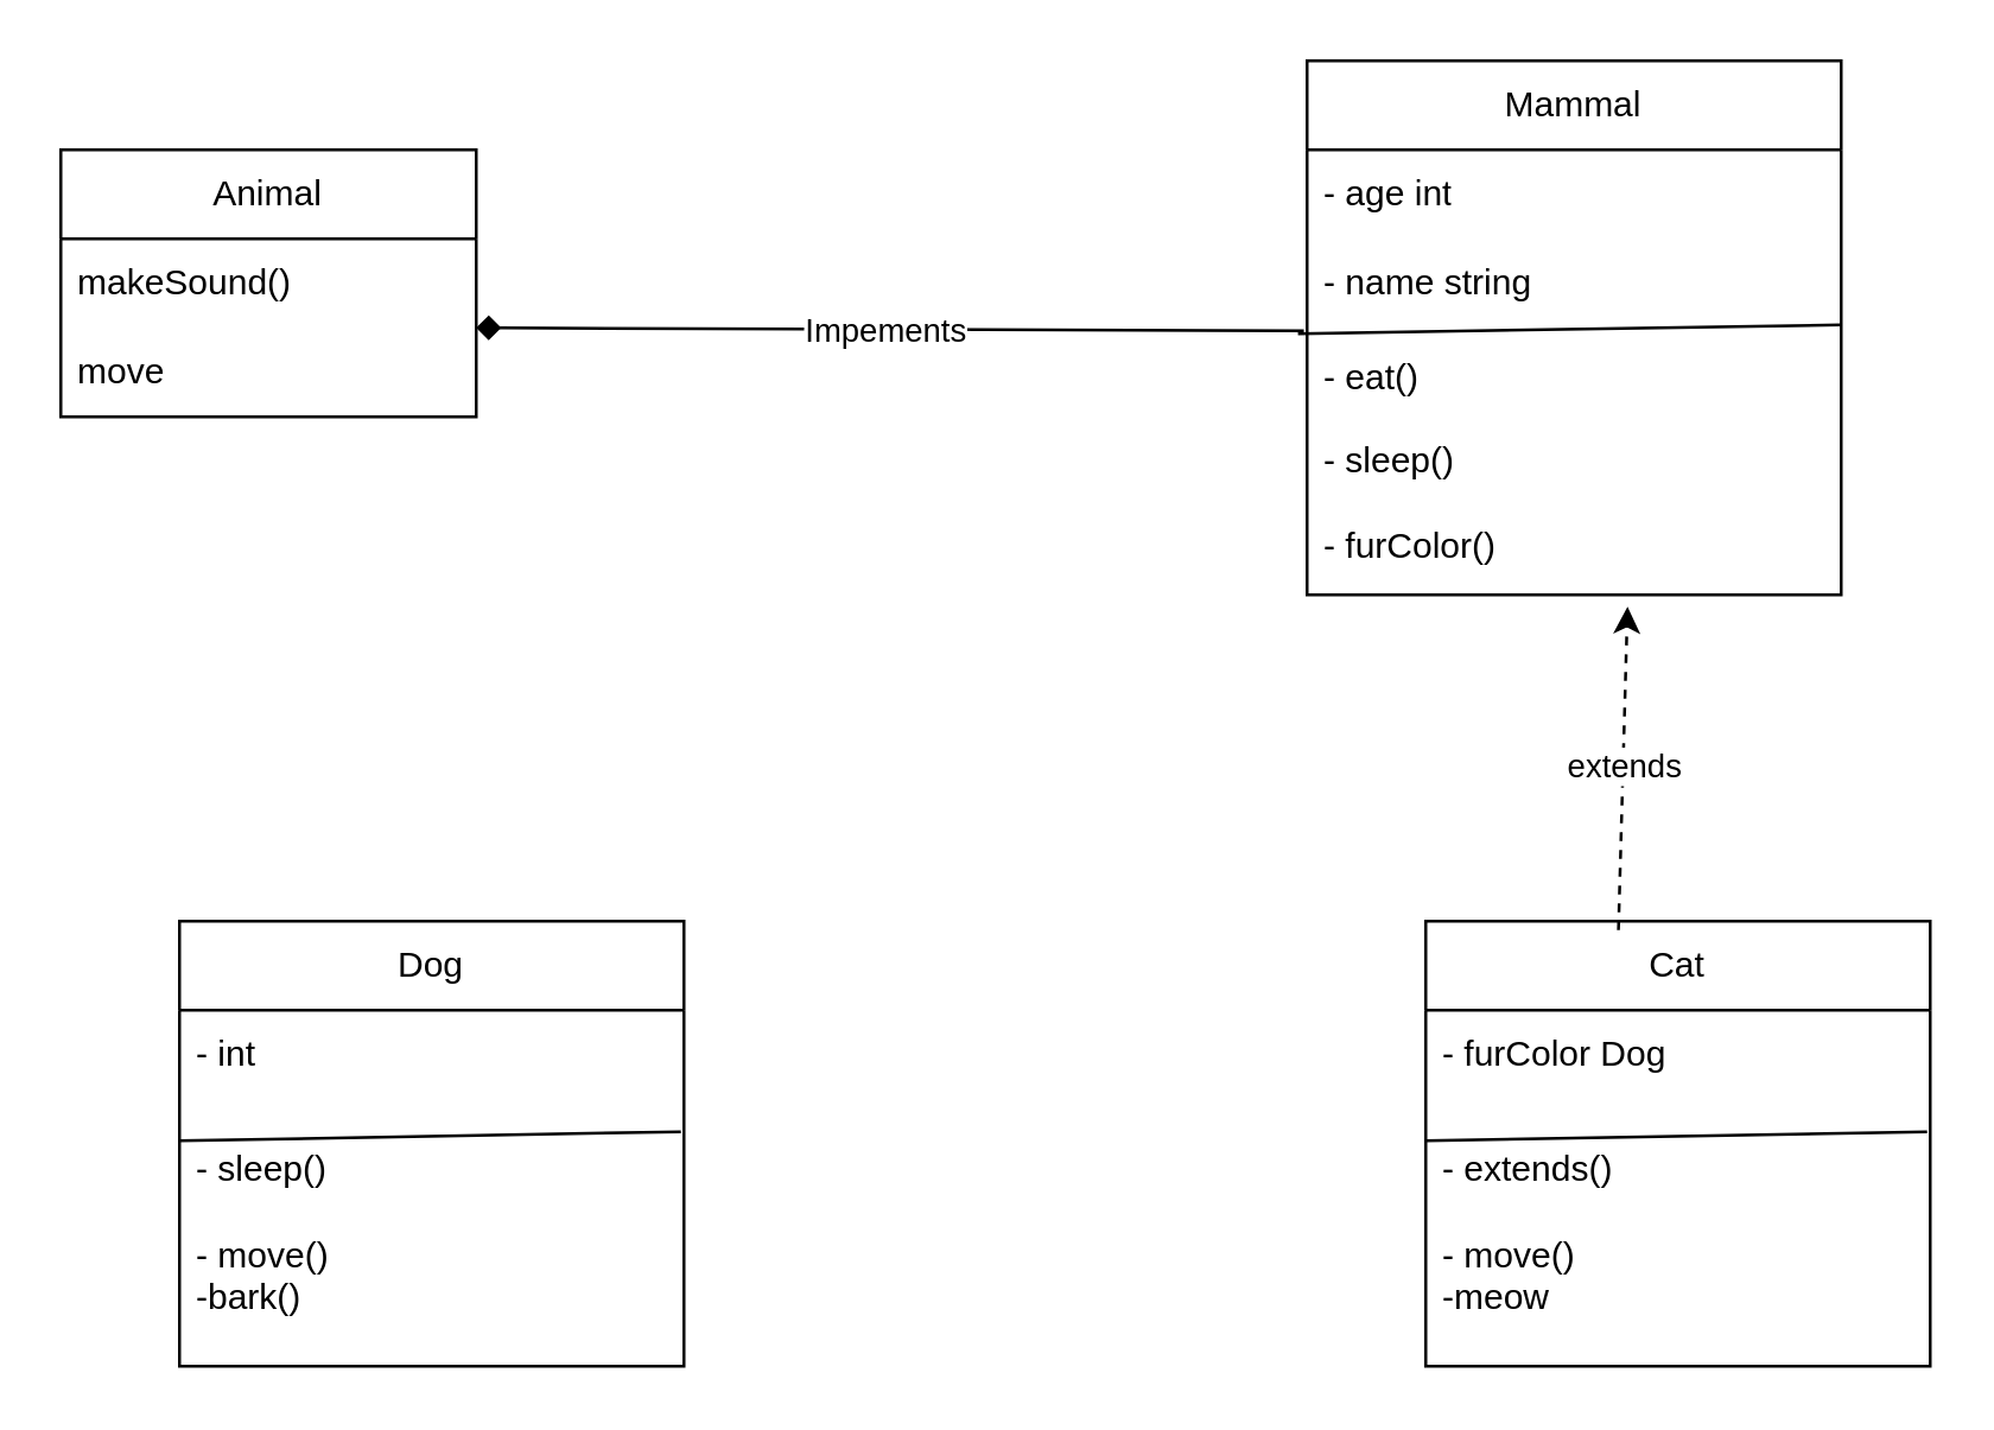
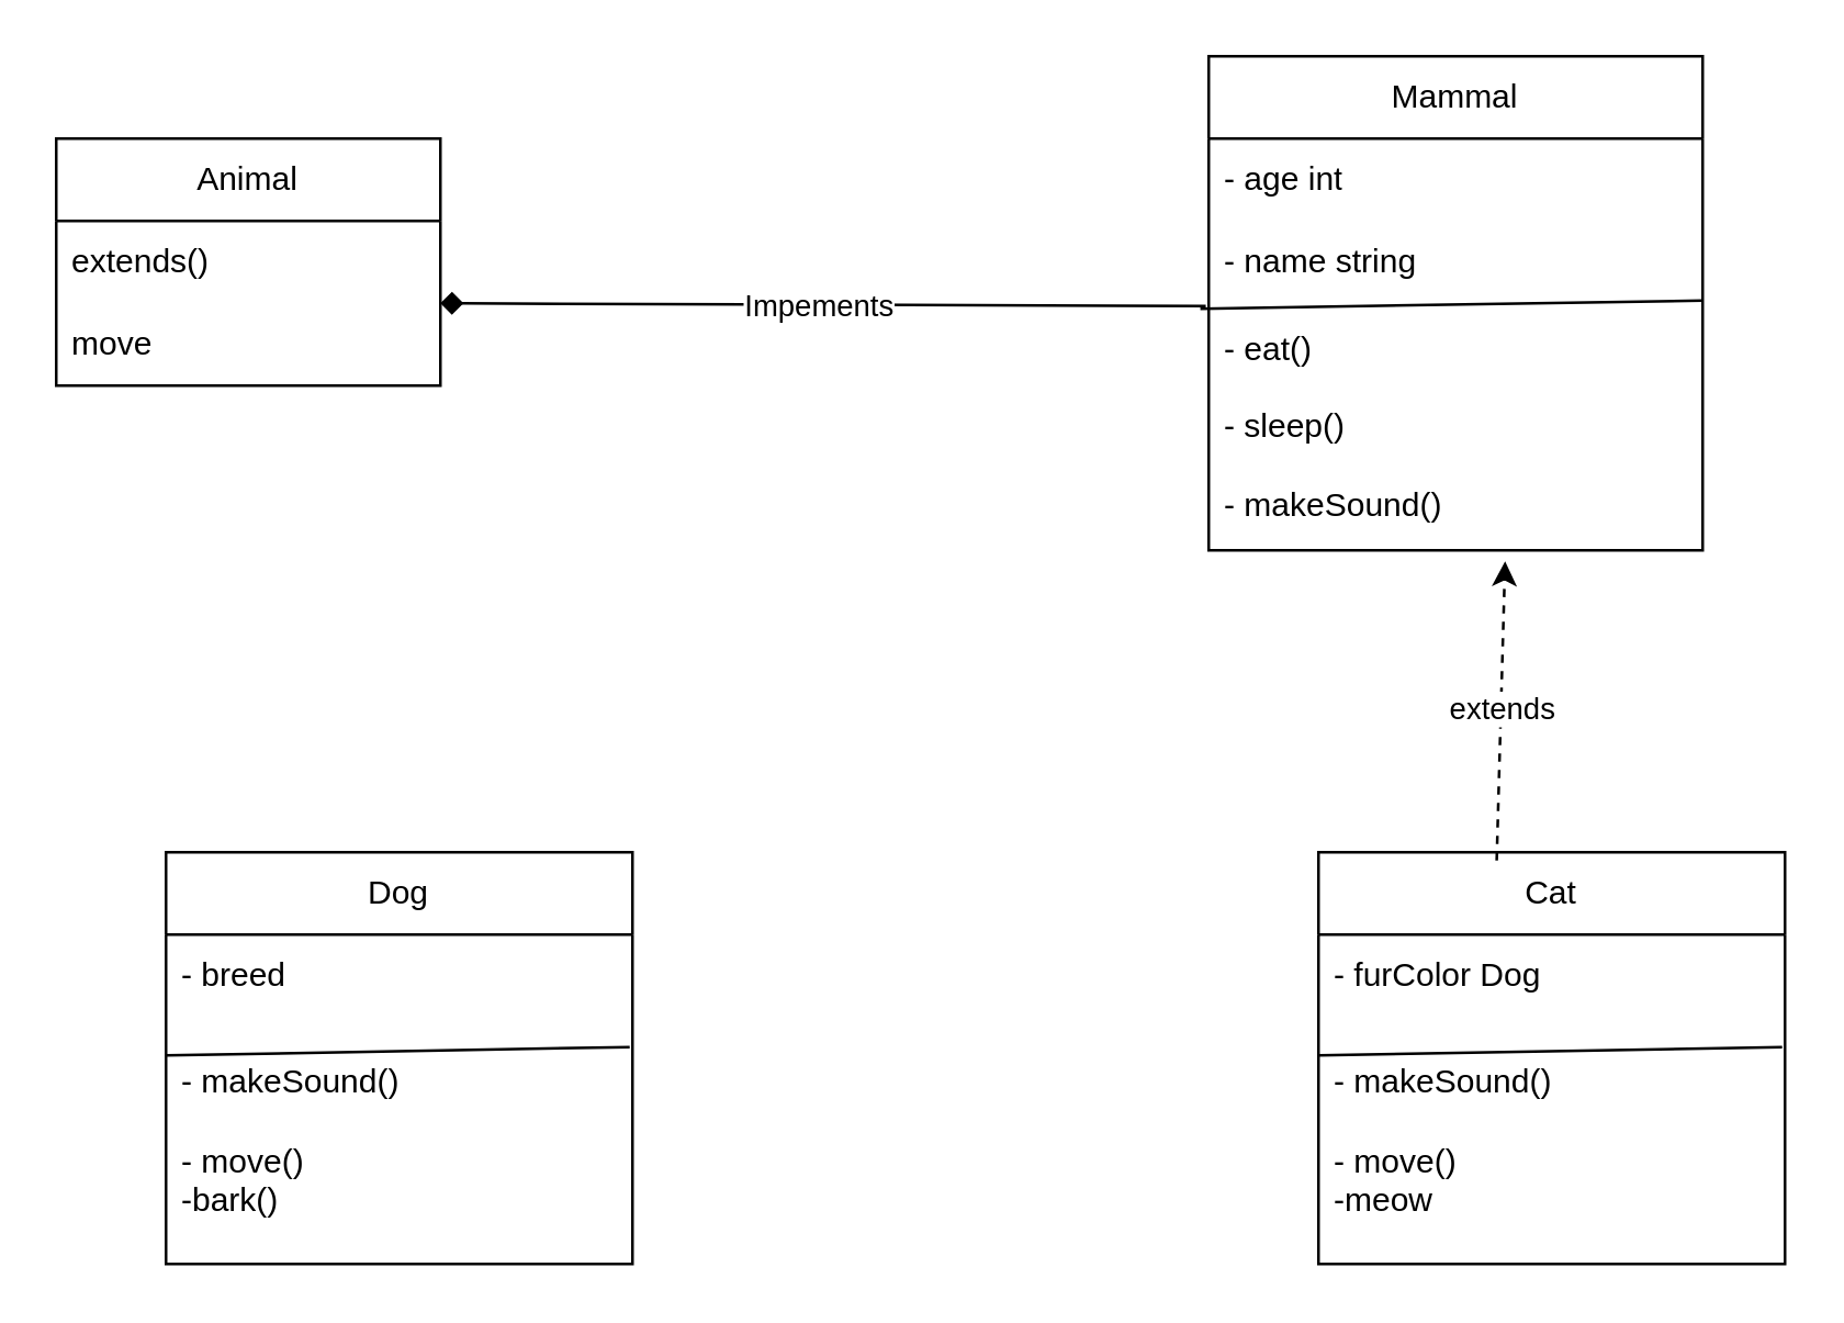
- <mxCell id="16" value="makeSound()" style="text;strokeColor=none;fillColor=none;align=left;verticalAlign=middle;spacingLeft=4;spacingRight=4;overflow=hidden;points=[[0,0.5],[1,0.5]];portConstraint=eastwest;rotatable=0;whiteSpace=wrap;html=1;" vertex="1" parent="15"><mxGeometry y="30" width="140" height="30" as="geometry" /></mxCell>
+ <mxCell id="16" value="extends()" style="text;strokeColor=none;fillColor=none;align=left;verticalAlign=middle;spacingLeft=4;spacingRight=4;overflow=hidden;points=[[0,0.5],[1,0.5]];portConstraint=eastwest;rotatable=0;whiteSpace=wrap;html=1;" vertex="1" parent="15"><mxGeometry y="30" width="140" height="30" as="geometry" /></mxCell>
- <mxCell id="5" value="- eat()&lt;div&gt;&lt;br&gt;&lt;/div&gt;&lt;div&gt;- sleep()&lt;/div&gt;&lt;div&gt;&lt;br&gt;&lt;/div&gt;&lt;div&gt;- furColor()&lt;/div&gt;" style="text;strokeColor=none;fillColor=none;align=left;verticalAlign=middle;spacingLeft=4;spacingRight=4;overflow=hidden;points=[[0,0.5],[1,0.5]];portConstraint=eastwest;rotatable=0;whiteSpace=wrap;html=1;" vertex="1" parent="2"><mxGeometry y="90" width="180" height="90" as="geometry" /></mxCell>
+ <mxCell id="5" value="- eat()&lt;div&gt;&lt;br&gt;&lt;/div&gt;&lt;div&gt;- sleep()&lt;/div&gt;&lt;div&gt;&lt;br&gt;&lt;/div&gt;&lt;div&gt;- makeSound()&lt;/div&gt;" style="text;strokeColor=none;fillColor=none;align=left;verticalAlign=middle;spacingLeft=4;spacingRight=4;overflow=hidden;points=[[0,0.5],[1,0.5]];portConstraint=eastwest;rotatable=0;whiteSpace=wrap;html=1;" vertex="1" parent="2"><mxGeometry y="90" width="180" height="90" as="geometry" /></mxCell>
- <mxCell id="8" value="- int" style="text;strokeColor=none;fillColor=none;align=left;verticalAlign=middle;spacingLeft=4;spacingRight=4;overflow=hidden;points=[[0,0.5],[1,0.5]];portConstraint=eastwest;rotatable=0;whiteSpace=wrap;html=1;" vertex="1" parent="7"><mxGeometry y="30" width="170" height="30" as="geometry" /></mxCell>
+ <mxCell id="8" value="- breed" style="text;strokeColor=none;fillColor=none;align=left;verticalAlign=middle;spacingLeft=4;spacingRight=4;overflow=hidden;points=[[0,0.5],[1,0.5]];portConstraint=eastwest;rotatable=0;whiteSpace=wrap;html=1;" vertex="1" parent="7"><mxGeometry y="30" width="170" height="30" as="geometry" /></mxCell>
- <mxCell id="10" value="- sleep()&lt;div&gt;&lt;br&gt;&lt;/div&gt;&lt;div&gt;- move()&lt;/div&gt;&lt;div&gt;-bark()&lt;/div&gt;" style="text;strokeColor=none;fillColor=none;align=left;verticalAlign=middle;spacingLeft=4;spacingRight=4;overflow=hidden;points=[[0,0.5],[1,0.5]];portConstraint=eastwest;rotatable=0;whiteSpace=wrap;html=1;" vertex="1" parent="7"><mxGeometry y="60" width="170" height="90" as="geometry" /></mxCell>
+ <mxCell id="10" value="- makeSound()&lt;div&gt;&lt;br&gt;&lt;/div&gt;&lt;div&gt;- move()&lt;/div&gt;&lt;div&gt;-bark()&lt;/div&gt;" style="text;strokeColor=none;fillColor=none;align=left;verticalAlign=middle;spacingLeft=4;spacingRight=4;overflow=hidden;points=[[0,0.5],[1,0.5]];portConstraint=eastwest;rotatable=0;whiteSpace=wrap;html=1;" vertex="1" parent="7"><mxGeometry y="60" width="170" height="90" as="geometry" /></mxCell>
- <mxCell id="14" value="- extends()&lt;div&gt;&lt;br&gt;&lt;/div&gt;&lt;div&gt;- move()&lt;/div&gt;&lt;div&gt;-meow&lt;/div&gt;" style="text;strokeColor=none;fillColor=none;align=left;verticalAlign=middle;spacingLeft=4;spacingRight=4;overflow=hidden;points=[[0,0.5],[1,0.5]];portConstraint=eastwest;rotatable=0;whiteSpace=wrap;html=1;" vertex="1" parent="11"><mxGeometry y="60" width="170" height="90" as="geometry" /></mxCell>
+ <mxCell id="14" value="- makeSound()&lt;div&gt;&lt;br&gt;&lt;/div&gt;&lt;div&gt;- move()&lt;/div&gt;&lt;div&gt;-meow&lt;/div&gt;" style="text;strokeColor=none;fillColor=none;align=left;verticalAlign=middle;spacingLeft=4;spacingRight=4;overflow=hidden;points=[[0,0.5],[1,0.5]];portConstraint=eastwest;rotatable=0;whiteSpace=wrap;html=1;" vertex="1" parent="11"><mxGeometry y="60" width="170" height="90" as="geometry" /></mxCell>
